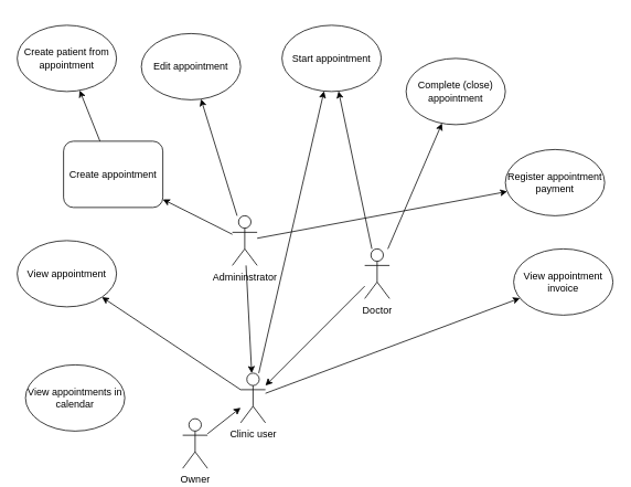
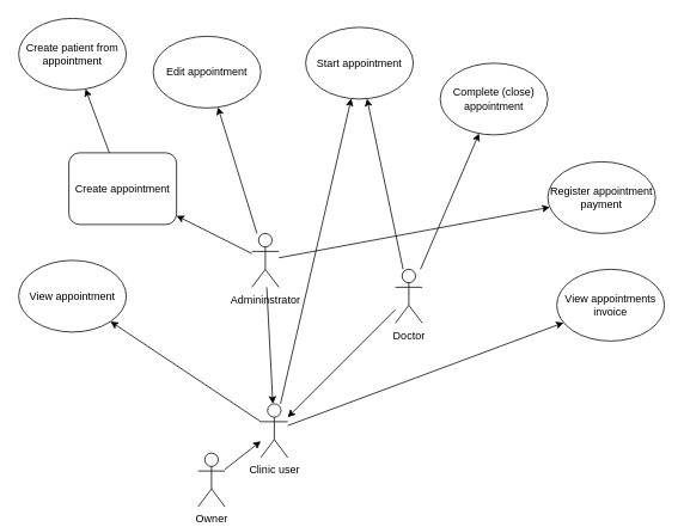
- <mxCell id="26" value="Create patient from appointment" style="ellipse;whiteSpace=wrap;html=1;" vertex="1" parent="1"><mxGeometry x="20" y="30" width="120" height="80" as="geometry" /></mxCell>
+ <mxCell id="26" value="Create patient from appointment" style="ellipse;whiteSpace=wrap;html=1;" vertex="1" parent="1"><mxGeometry x="20" y="20" width="120" height="80" as="geometry" /></mxCell>
- <mxCell id="25" value="View appointment invoice" style="ellipse;whiteSpace=wrap;html=1;" vertex="1" parent="1"><mxGeometry x="620" y="300" width="120" height="80" as="geometry" /></mxCell>
+ <mxCell id="25" value="View appointments invoice" style="ellipse;whiteSpace=wrap;html=1;" vertex="1" parent="1"><mxGeometry x="620" y="300" width="120" height="80" as="geometry" /></mxCell>
- <mxCell id="21" value="View appointments in calendar" style="ellipse;whiteSpace=wrap;html=1;" vertex="1" parent="1"><mxGeometry x="30" y="440" width="120" height="80" as="geometry" /></mxCell>
